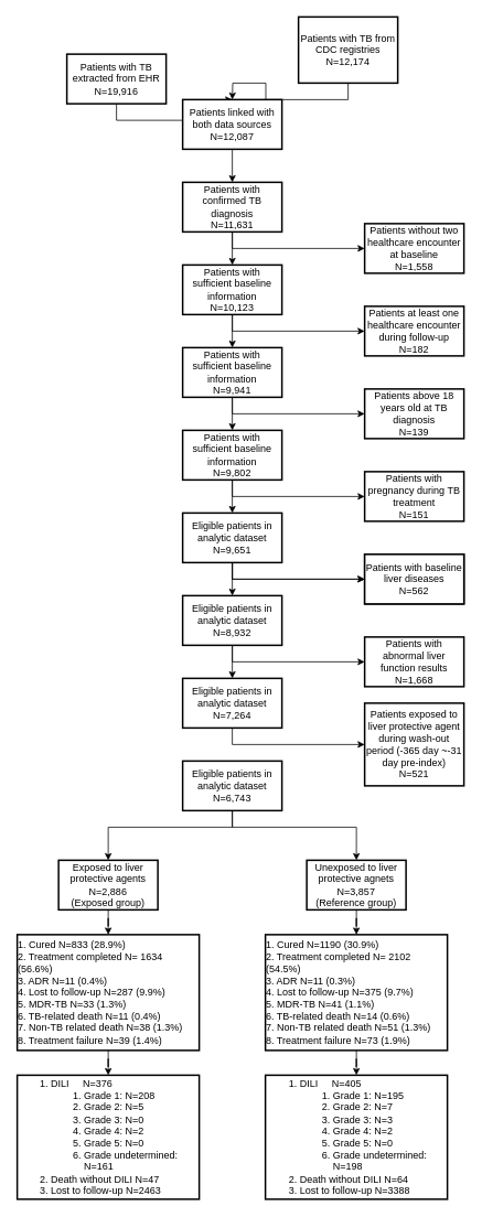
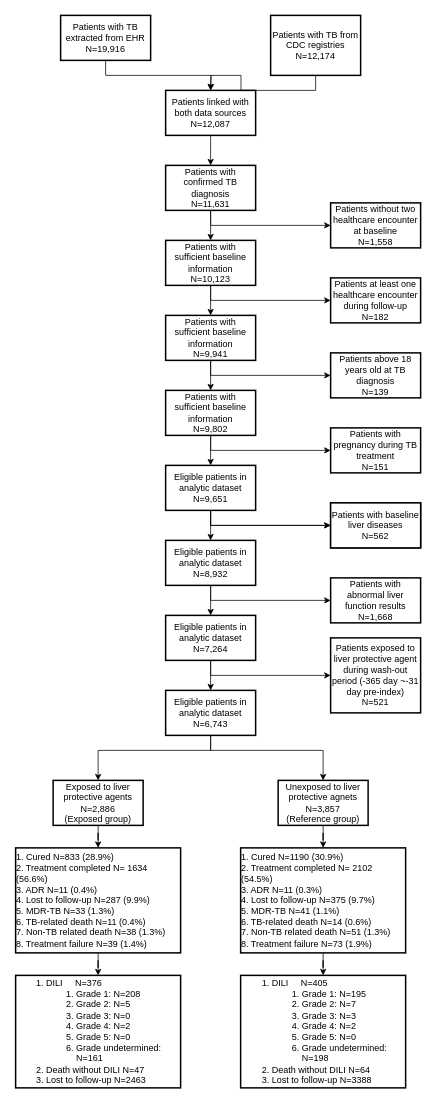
- <mxCell id="3" value="&lt;div&gt;Patients with TB extracted from EHR&lt;/div&gt;&lt;div&gt;N=19,916&lt;br&gt;&lt;/div&gt;" style="rounded=0;whiteSpace=wrap;html=1;strokeWidth=2;" parent="1" vertex="1"><mxGeometry x="80" y="65" width="120" height="60" as="geometry" /></mxCell>
+ <mxCell id="3" value="&lt;div&gt;Patients with TB extracted from EHR&lt;/div&gt;&lt;div&gt;N=19,916&lt;br&gt;&lt;/div&gt;" style="rounded=0;whiteSpace=wrap;html=1;strokeWidth=2;" parent="1" vertex="1"><mxGeometry x="80" y="20" width="120" height="60" as="geometry" /></mxCell>
+ <mxCell id="33" value="" style="edgeStyle=orthogonalEdgeStyle;rounded=0;orthogonalLoop=1;jettySize=auto;html=1;" edge="1" parent="1" source="34" target="44"><mxGeometry relative="1" as="geometry" /></mxCell>
